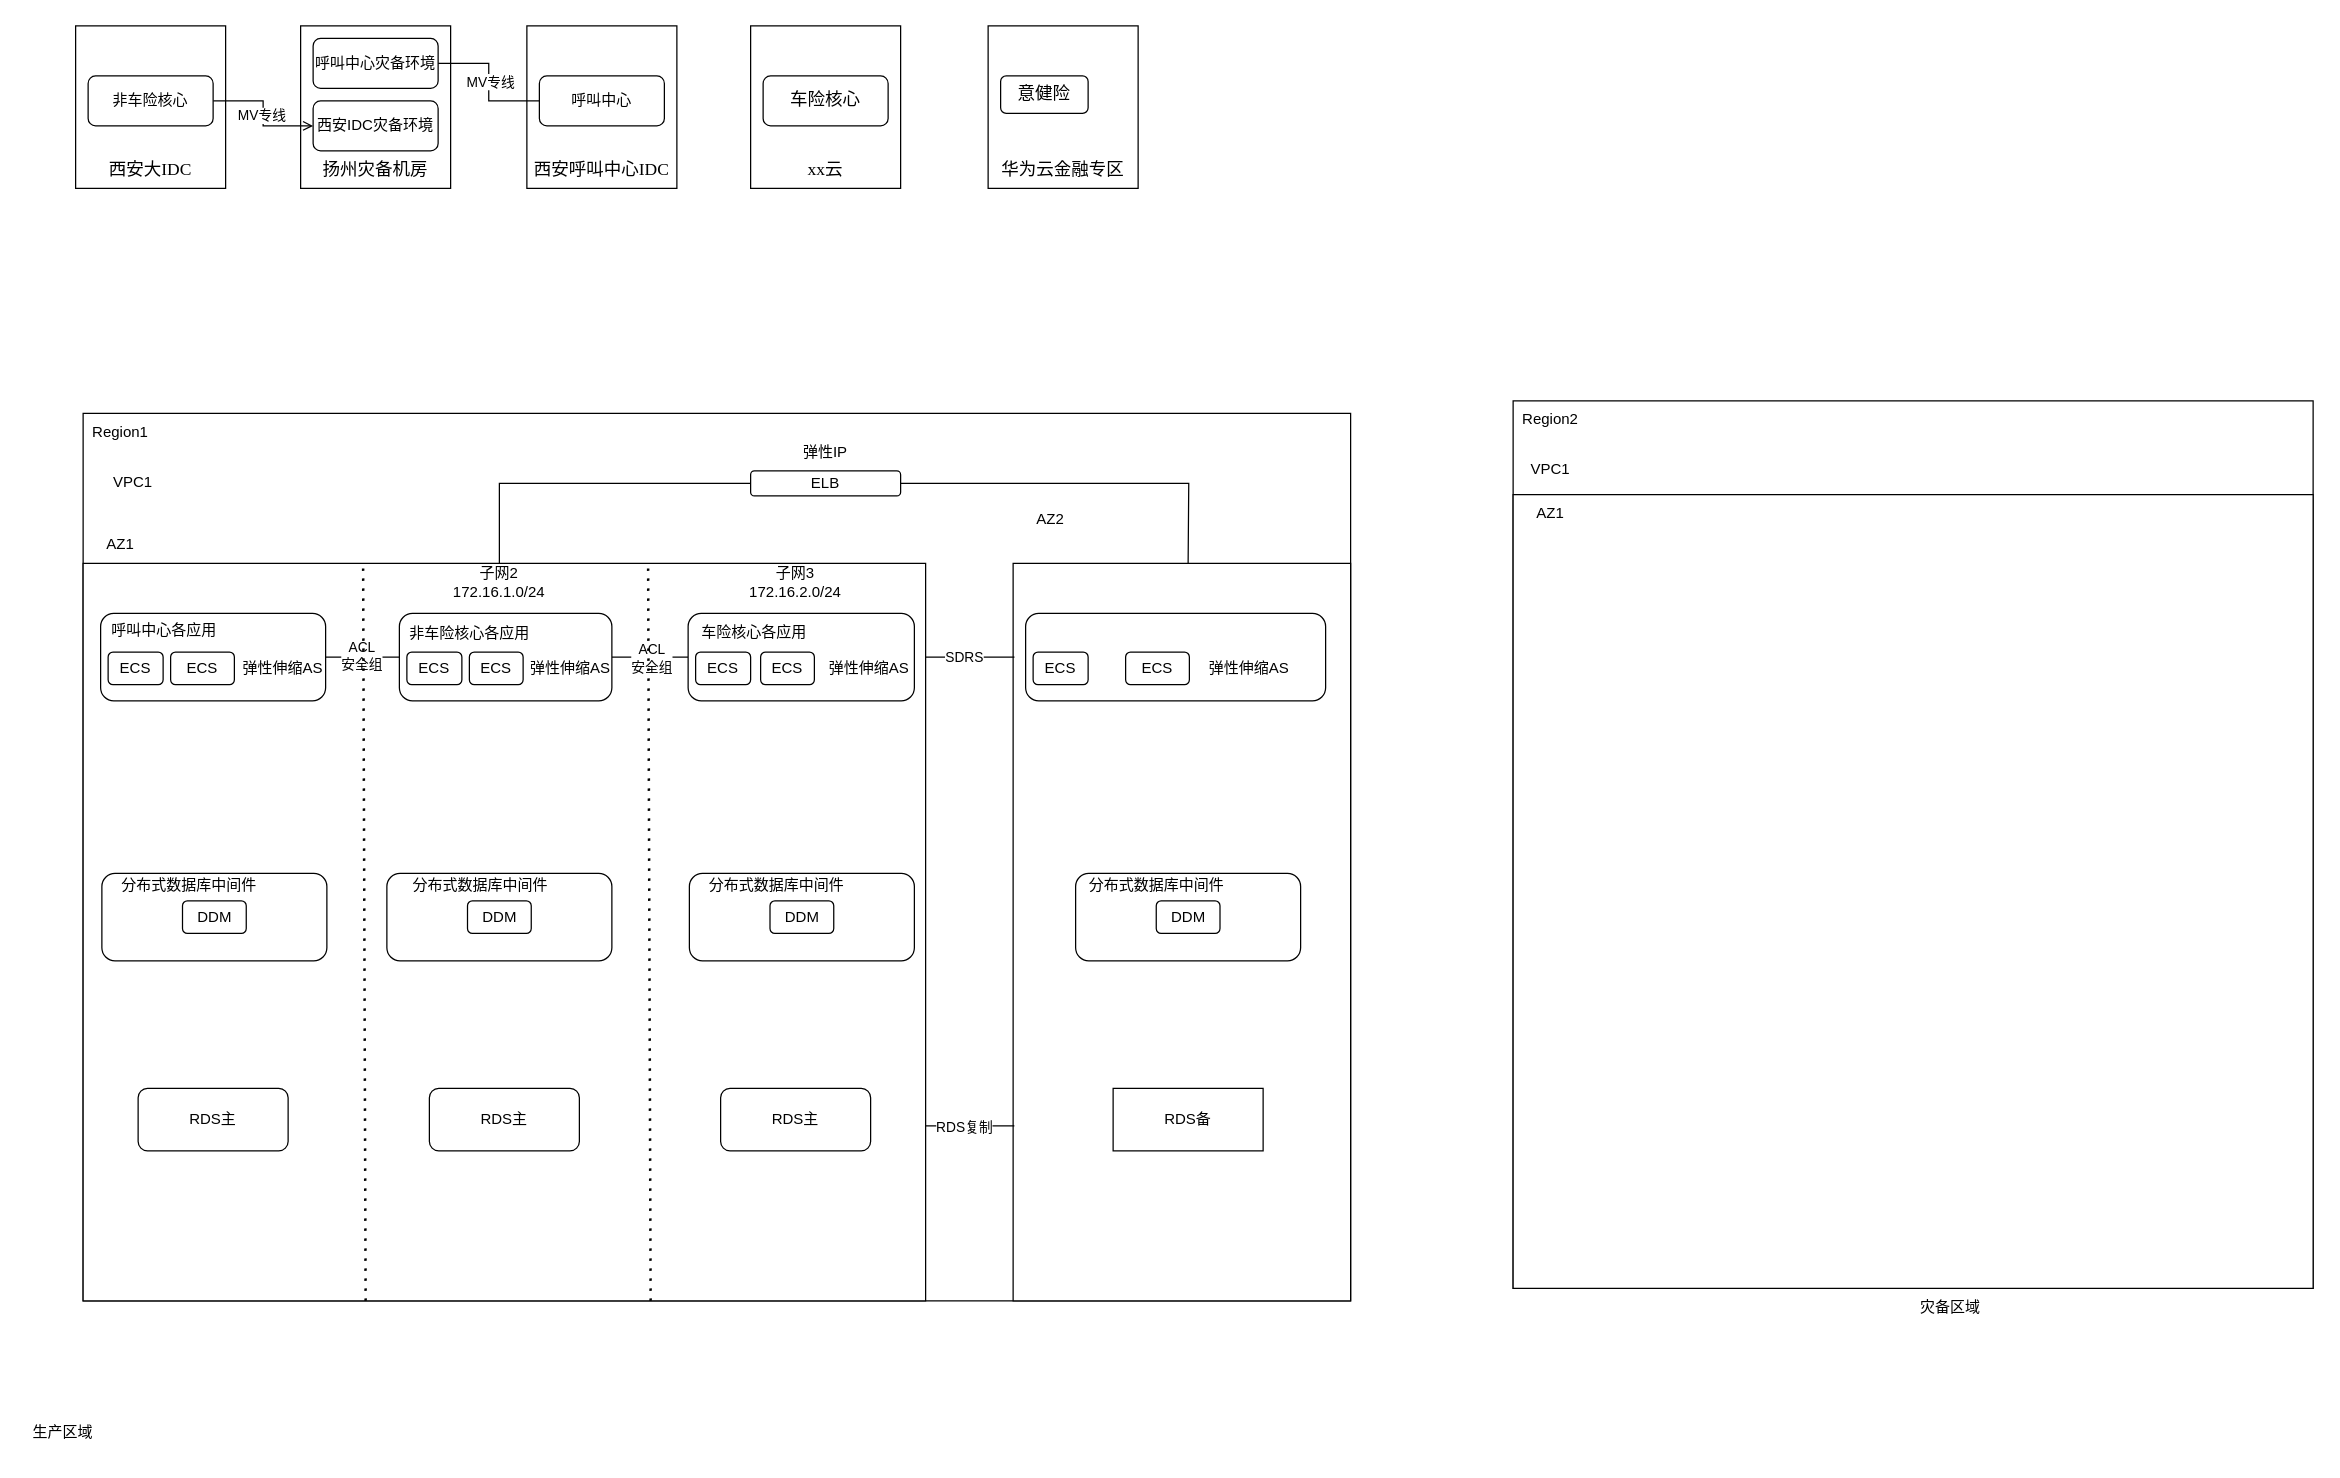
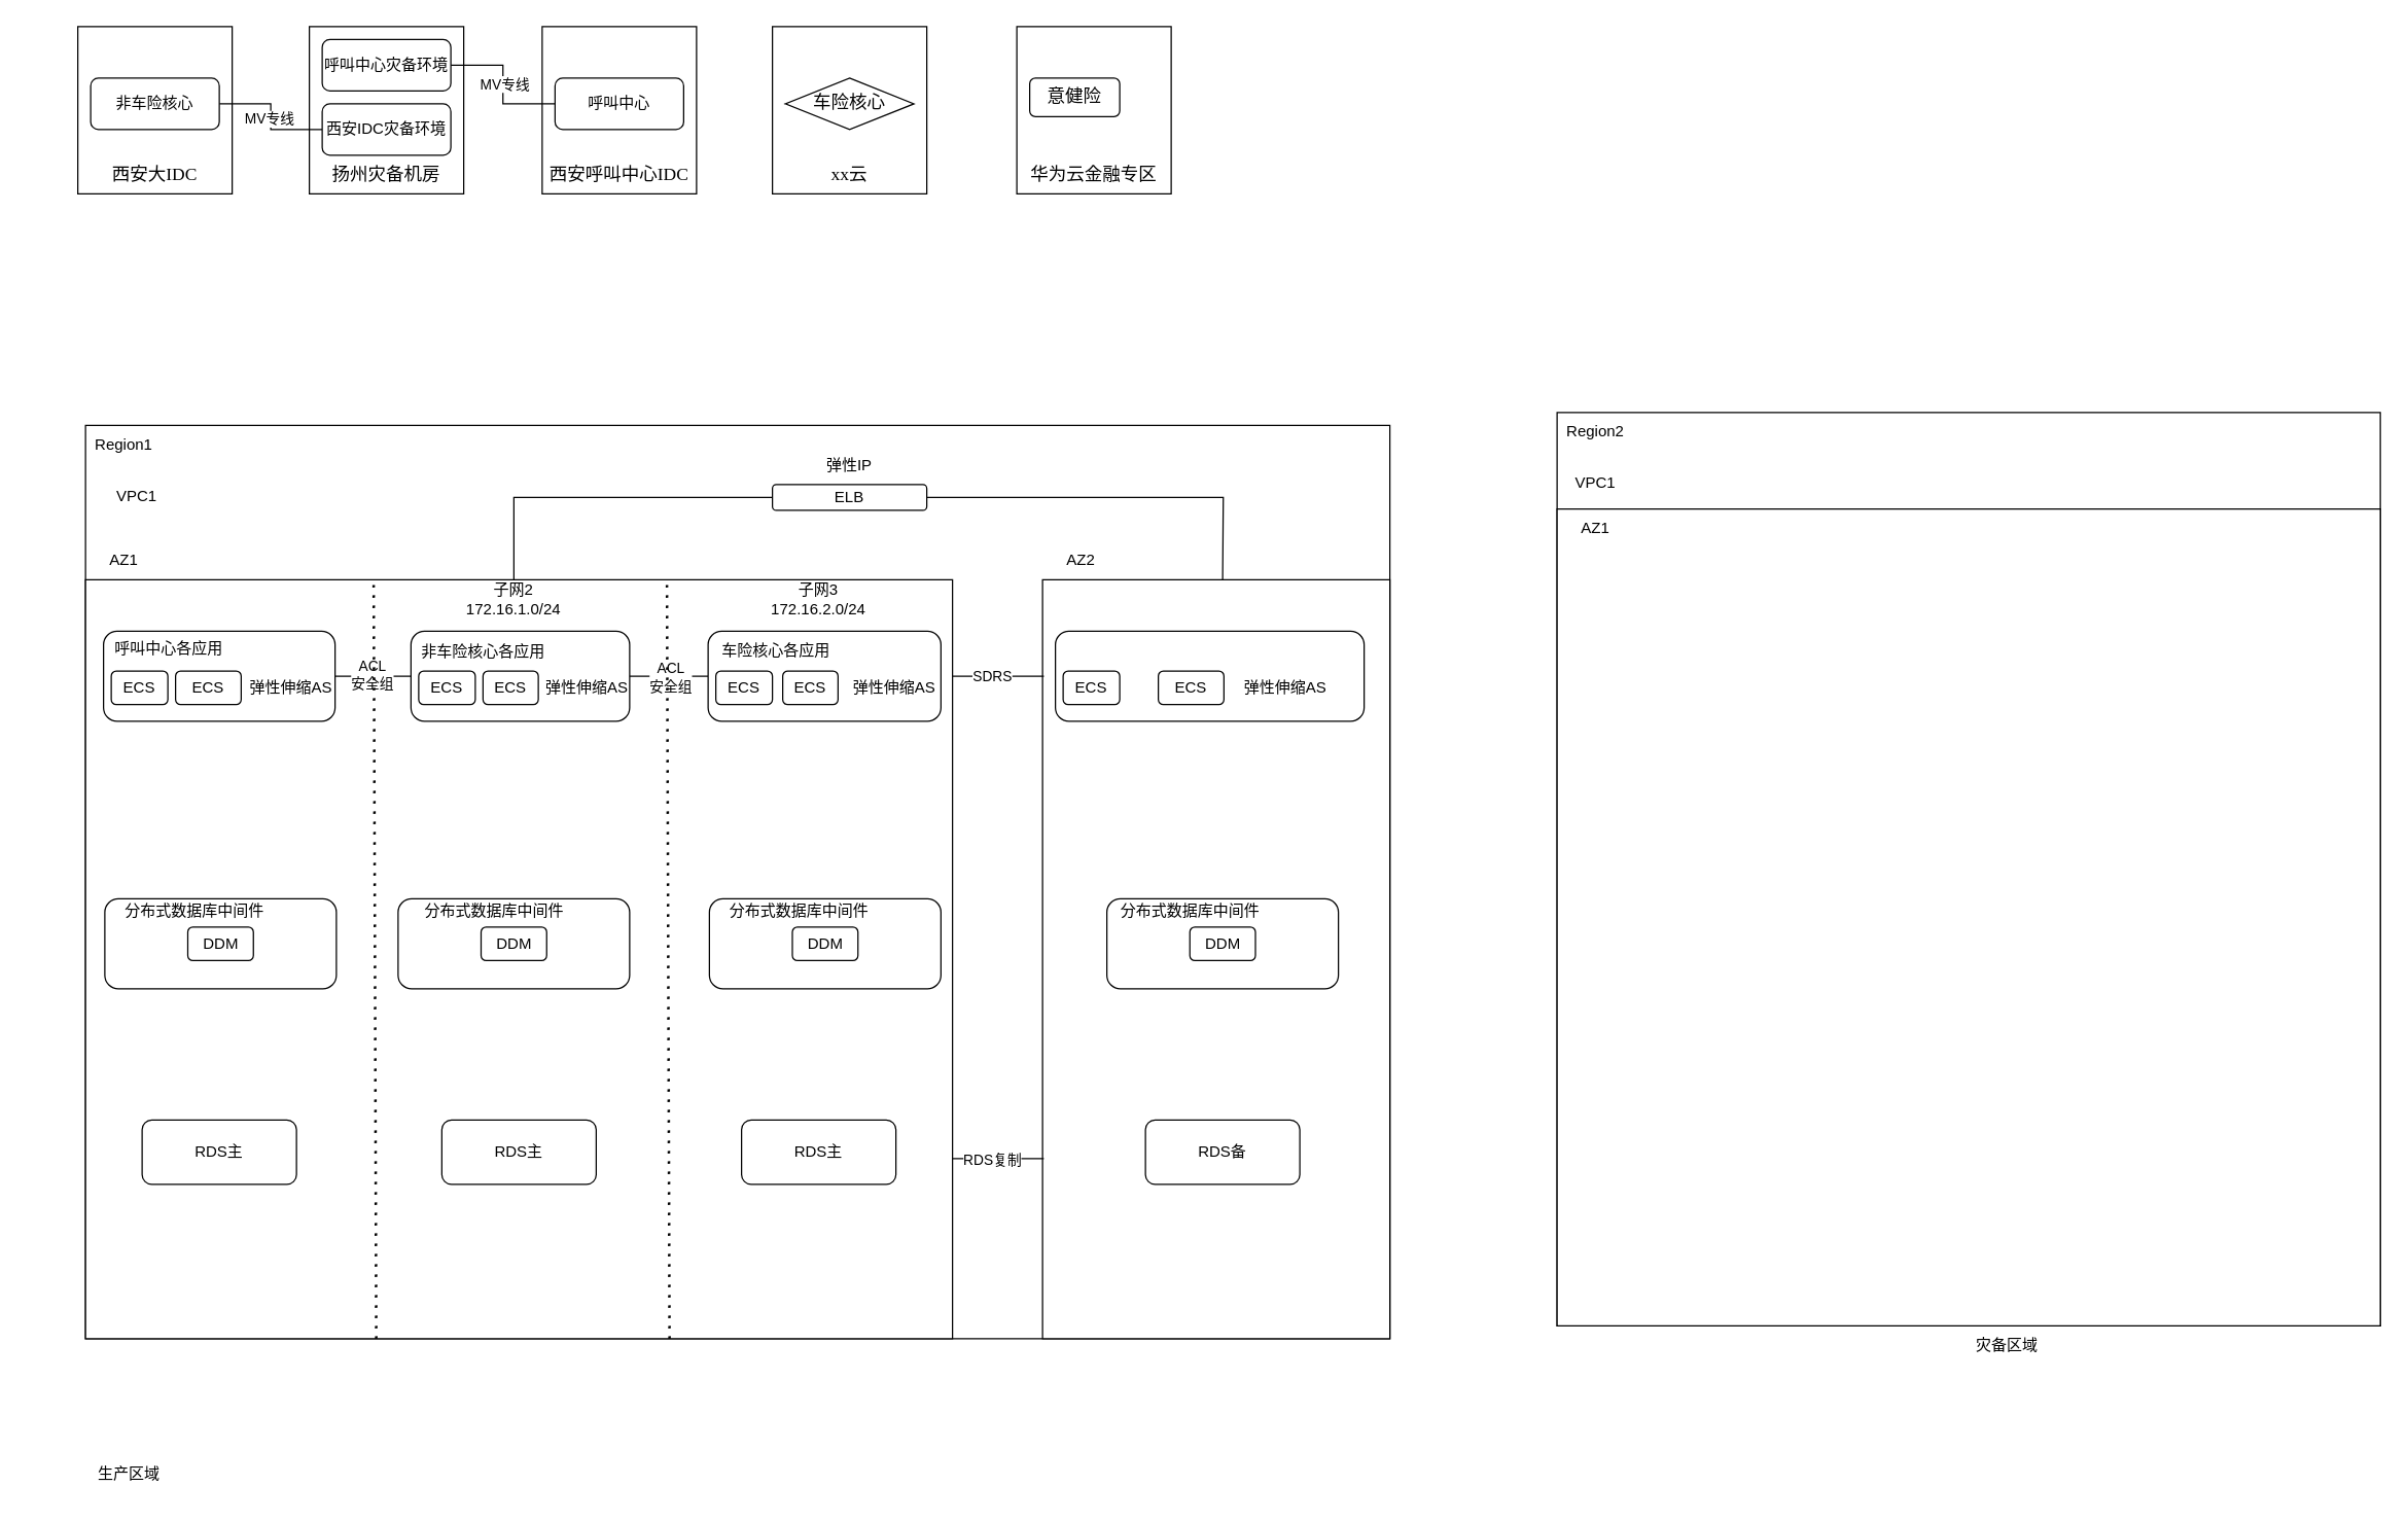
- <mxCell id="15" value="&lt;p style=&quot;border-color: var(--border-color); margin: 0pt 0pt 0.0pt; text-align: justify; font-family: Calibri; font-size: 10.5pt;&quot; class=&quot;MsoNormal&quot;&gt;&lt;font style=&quot;border-color: var(--border-color);&quot; face=&quot;仿宋_GB2312&quot;&gt;车险核心&lt;/font&gt;&lt;/p&gt;" style="rounded=1;whiteSpace=wrap;html=1;" parent="1" vertex="1"><mxGeometry x="610" y="60" width="100" height="40" as="geometry" /></mxCell>
+ <mxCell id="15" value="&lt;p style=&quot;border-color: var(--border-color); margin: 0pt 0pt 0.0pt; text-align: justify; font-family: Calibri; font-size: 10.5pt;&quot; class=&quot;MsoNormal&quot;&gt;&lt;font style=&quot;border-color: var(--border-color);&quot; face=&quot;仿宋_GB2312&quot;&gt;车险核心&lt;/font&gt;&lt;/p&gt;" style="rhombus;whiteSpace=wrap;html=1;" parent="1" vertex="1"><mxGeometry x="610" y="60" width="100" height="40" as="geometry" /></mxCell>
- <mxCell id="7" style="edgeStyle=orthogonalEdgeStyle;rounded=0;orthogonalLoop=1;jettySize=auto;html=1;entryX=0;entryY=0.5;entryDx=0;entryDy=0;endArrow=open;endFill=0;" parent="1" source="9" target="14" edge="1"><mxGeometry relative="1" as="geometry" /></mxCell>
+ <mxCell id="7" style="edgeStyle=orthogonalEdgeStyle;rounded=0;orthogonalLoop=1;jettySize=auto;html=1;entryX=0;entryY=0.5;entryDx=0;entryDy=0;endArrow=none;endFill=0;" parent="1" source="9" target="14" edge="1"><mxGeometry relative="1" as="geometry" /></mxCell>
- <mxCell id="23" value="AZ2" style="text;html=1;strokeColor=none;fillColor=none;align=center;verticalAlign=middle;whiteSpace=wrap;rounded=0;" parent="1" vertex="1"><mxGeometry x="810" y="400" width="60" height="30" as="geometry" /></mxCell>
+ <mxCell id="23" value="AZ2" style="text;html=1;strokeColor=none;fillColor=none;align=center;verticalAlign=middle;whiteSpace=wrap;rounded=0;" parent="1" vertex="1"><mxGeometry x="810" y="420" width="60" height="30" as="geometry" /></mxCell>
- <mxCell id="67" value="RDS备" style="whiteSpace=wrap;html=1;rounded=0;" vertex="1" parent="1"><mxGeometry x="890" y="870" width="120" height="50" as="geometry" /></mxCell>
+ <mxCell id="67" value="RDS备" style="rounded=1;whiteSpace=wrap;html=1;" vertex="1" parent="1"><mxGeometry x="890" y="870" width="120" height="50" as="geometry" /></mxCell>
- <mxCell id="24" value="生产区域" style="text;html=1;strokeColor=none;fillColor=none;align=center;verticalAlign=middle;whiteSpace=wrap;rounded=0;" parent="1" vertex="1"><mxGeometry y="1130" width="60" height="30" as="geometry" x="20" /></mxCell>
+ <mxCell id="24" value="生产区域" style="text;html=1;strokeColor=none;fillColor=none;align=center;verticalAlign=middle;whiteSpace=wrap;rounded=0;" parent="1" vertex="1"><mxGeometry x="70" y="1130" width="60" height="30" as="geometry" /></mxCell>
